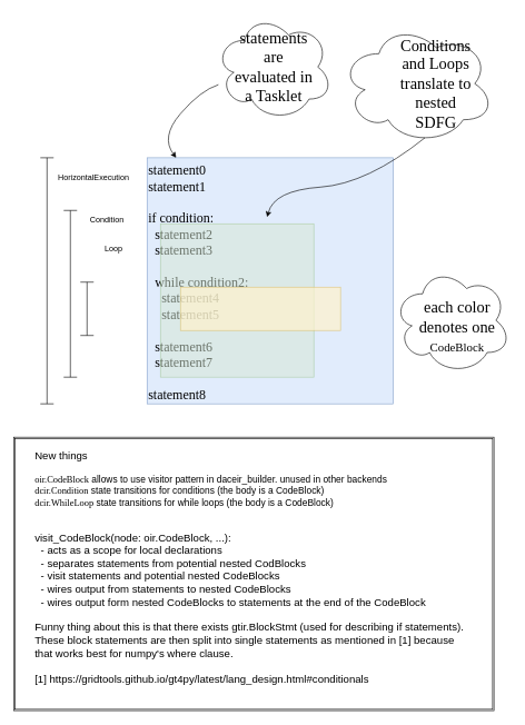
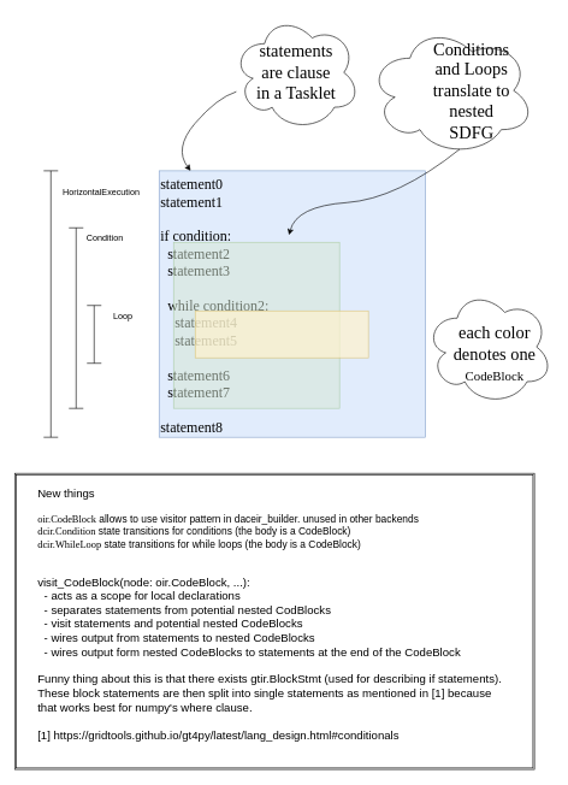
- <mxCell id="14" value="&lt;font style=&quot;font-size: 24px;&quot; data-font-src=&quot;https://fonts.googleapis.com/css?family=Caveat&quot; face=&quot;Caveat&quot;&gt;statements are evaluated in a Tasklet&lt;/font&gt;" style="text;html=1;align=center;verticalAlign=middle;whiteSpace=wrap;rounded=0;" vertex="1" parent="1"><mxGeometry x="350" y="35" width="120" height="130" as="geometry" /></mxCell>
+ <mxCell id="14" value="&lt;font style=&quot;font-size: 24px;&quot; data-font-src=&quot;https://fonts.googleapis.com/css?family=Caveat&quot; face=&quot;Caveat&quot;&gt;statements are clause in a Tasklet&lt;/font&gt;" style="text;html=1;align=center;verticalAlign=middle;whiteSpace=wrap;rounded=0;" vertex="1" parent="1"><mxGeometry x="350" y="35" width="120" height="130" as="geometry" /></mxCell>
- <mxCell id="12" value="&lt;div&gt;Condition&lt;/div&gt;" style="text;html=1;align=center;verticalAlign=middle;whiteSpace=wrap;rounded=0;" vertex="1" parent="1"><mxGeometry x="130" y="315" width="60" height="30" as="geometry" /></mxCell>
+ <mxCell id="12" value="&lt;div&gt;Condition&lt;/div&gt;" style="text;html=1;align=center;verticalAlign=middle;whiteSpace=wrap;rounded=0;" vertex="1" parent="1"><mxGeometry x="115" y="315" width="60" height="30" as="geometry" /></mxCell>
- <mxCell id="13" value="&lt;div&gt;Loop&lt;/div&gt;" style="text;html=1;align=center;verticalAlign=middle;whiteSpace=wrap;rounded=0;" vertex="1" parent="1"><mxGeometry x="140" y="357.5" width="60" height="30" as="geometry" /></mxCell>
+ <mxCell id="13" value="&lt;div&gt;Loop&lt;/div&gt;" style="text;html=1;align=center;verticalAlign=middle;whiteSpace=wrap;rounded=0;" vertex="1" parent="1"><mxGeometry x="140" y="422.5" width="60" height="30" as="geometry" /></mxCell>
